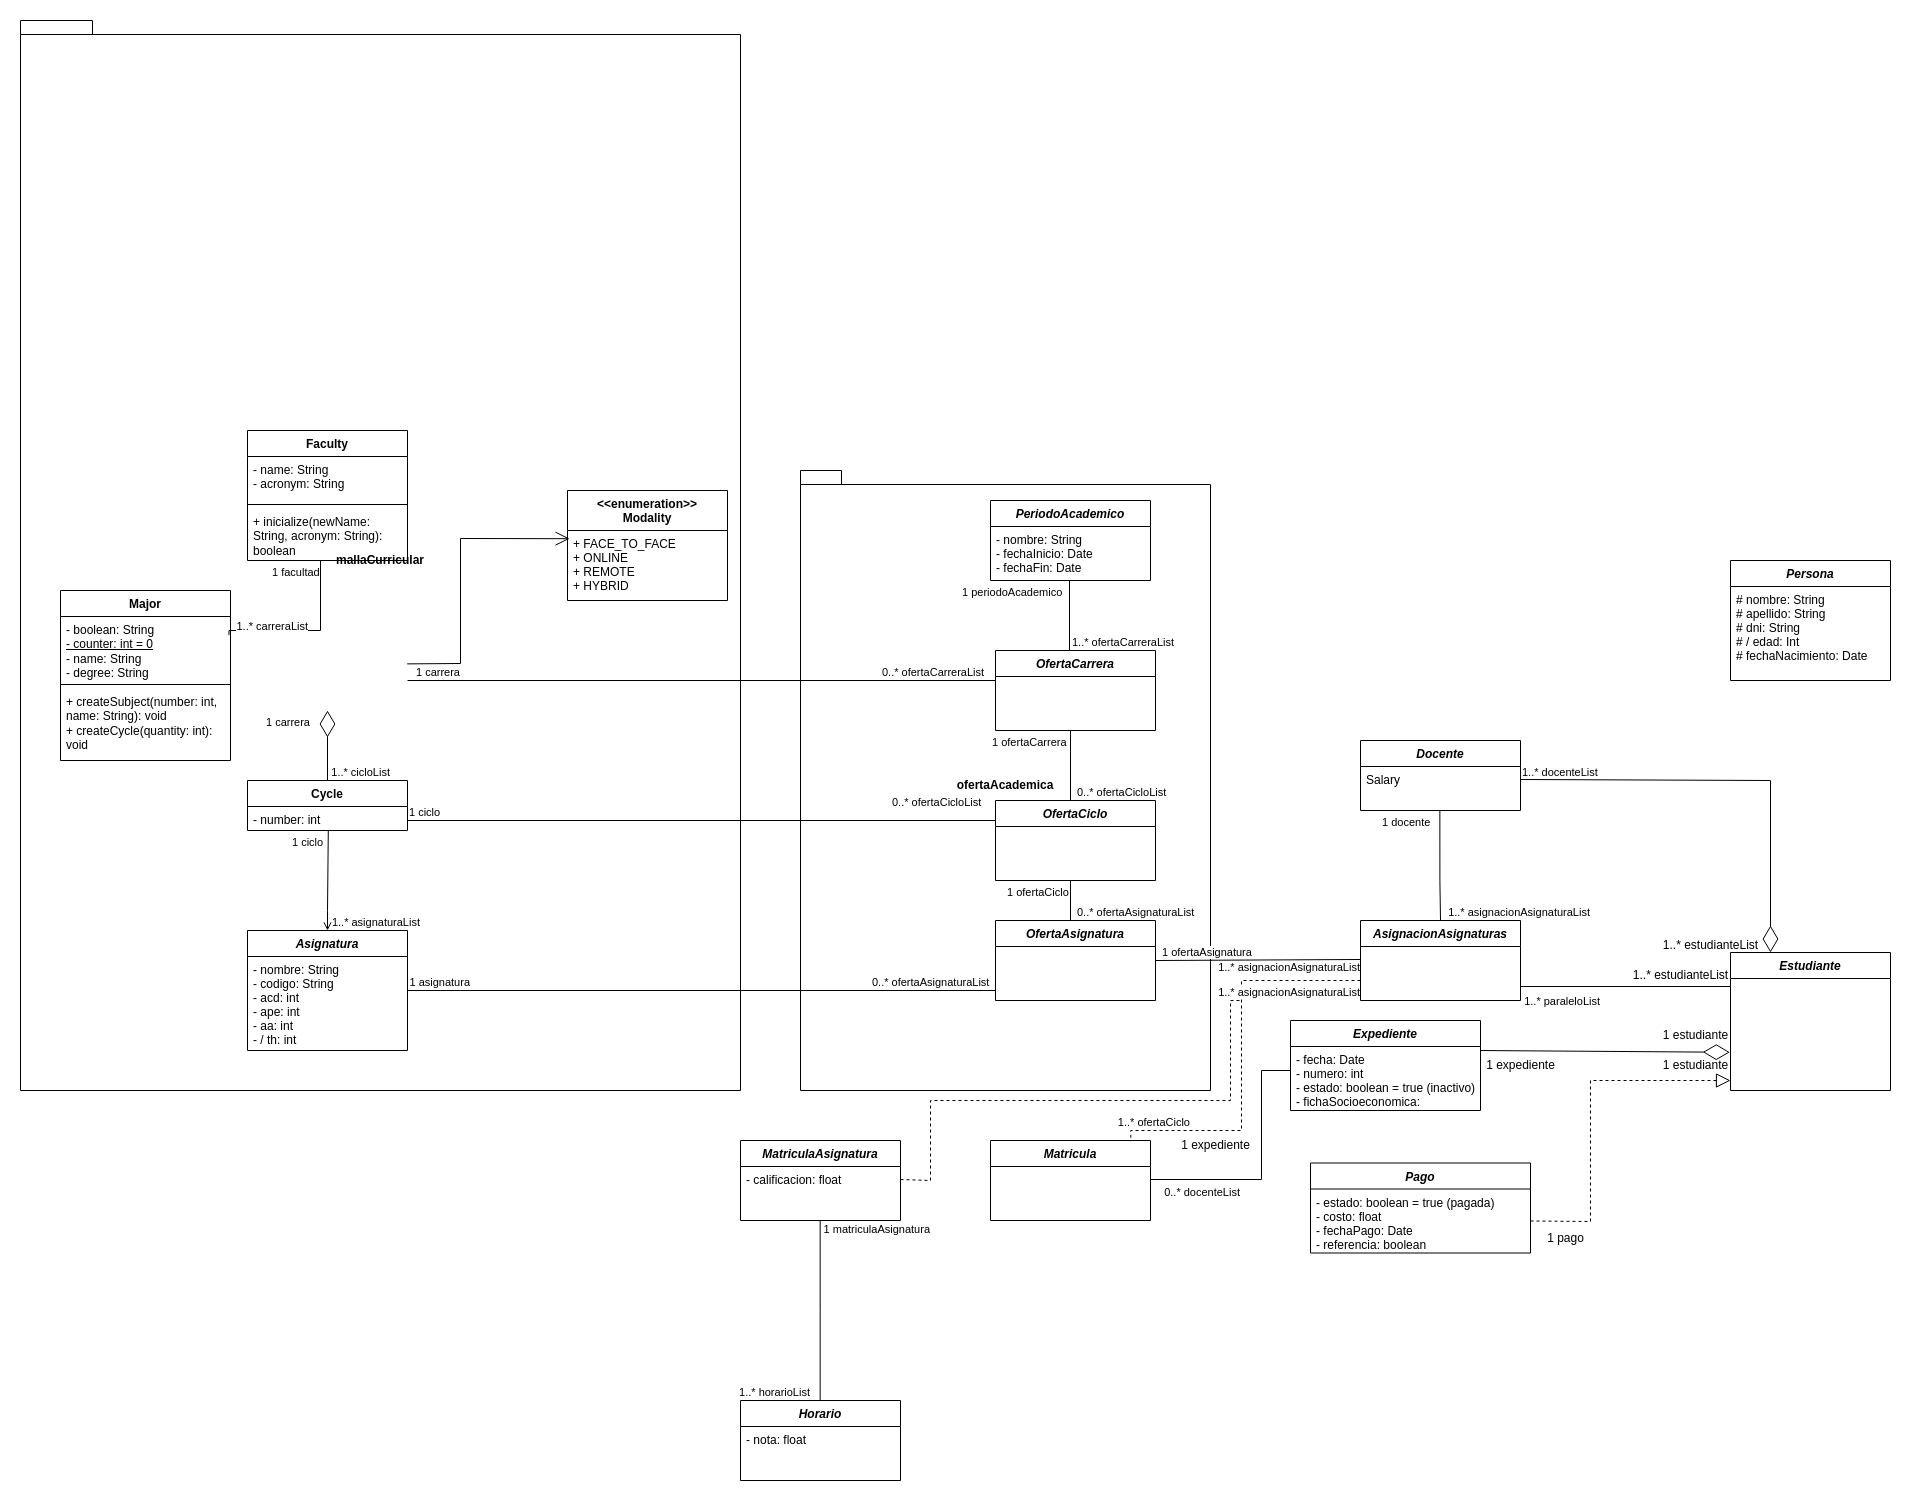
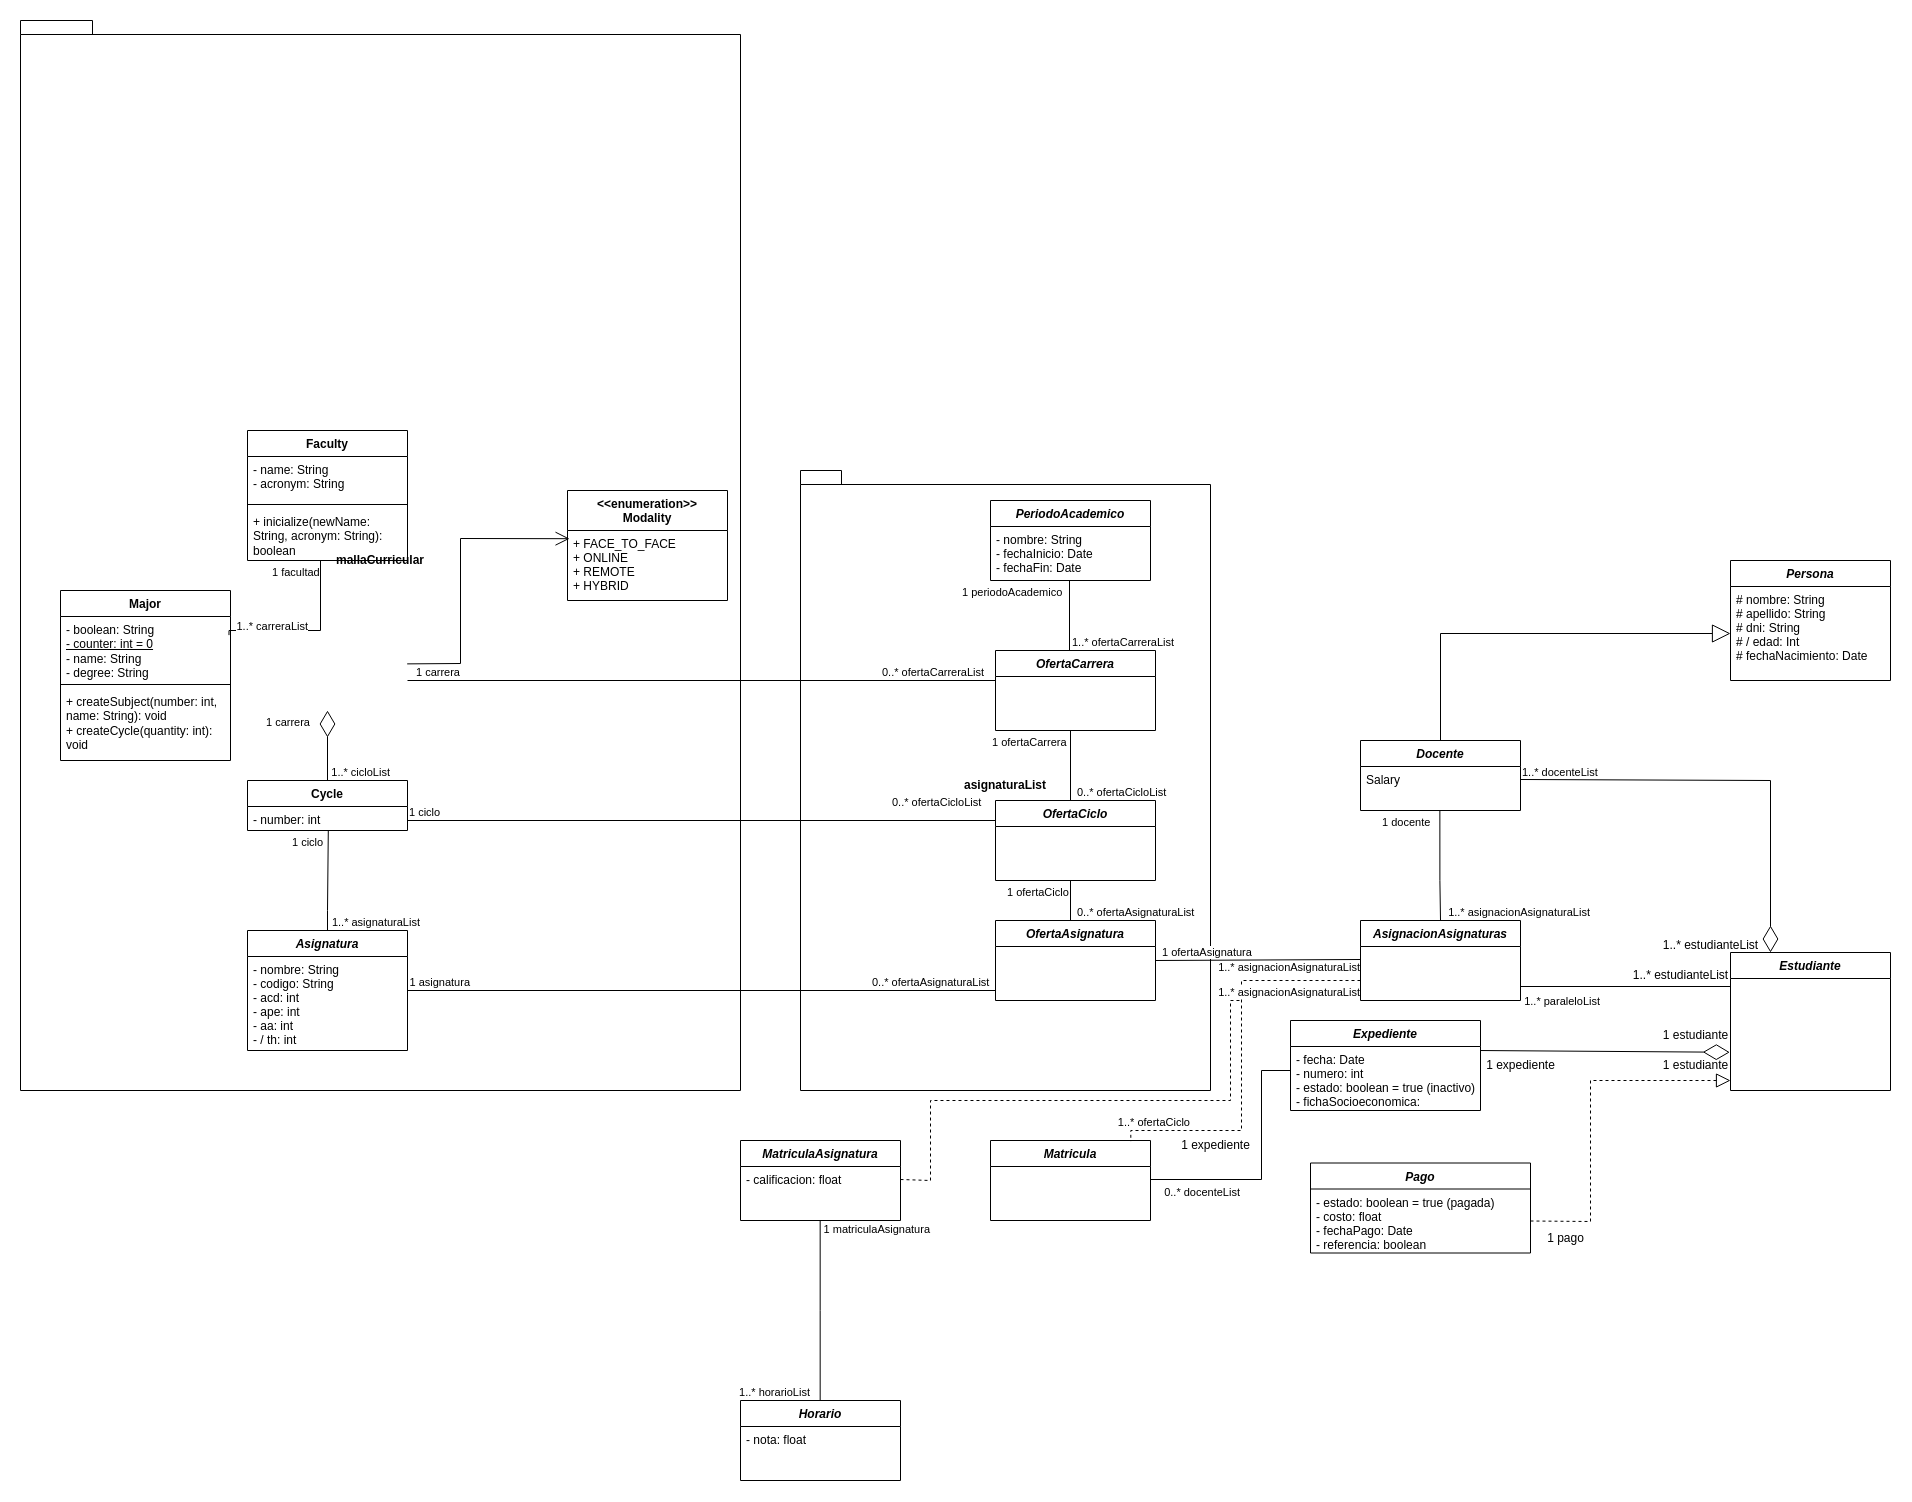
+ <mxCell id="62" value="" style="endArrow=block;endSize=16;endFill=0;html=1;rounded=0;exitX=0.5;exitY=0;exitDx=0;exitDy=0;entryX=0;entryY=0.5;entryDx=0;entryDy=0;" parent="1" source="6" target="4" edge="1"><mxGeometry width="160" relative="1" as="geometry"><mxPoint x="1430" y="636.47" as="sourcePoint" /><mxPoint x="1590" y="636.47" as="targetPoint" /><Array as="points"><mxPoint x="1440" y="633" /></Array></mxGeometry></mxCell>
- <mxCell id="2" value="ofertaAcademica" style="shape=folder;fontStyle=1;spacingTop=10;tabWidth=40;tabHeight=14;tabPosition=left;html=1;whiteSpace=wrap;" parent="1" vertex="1"><mxGeometry x="800" y="470" width="410" height="620" as="geometry" /></mxCell>
+ <mxCell id="2" value="asignaturaList" style="shape=folder;fontStyle=1;spacingTop=10;tabWidth=40;tabHeight=14;tabPosition=left;html=1;whiteSpace=wrap;" parent="1" vertex="1"><mxGeometry x="800" y="470" width="410" height="620" as="geometry" /></mxCell>
- <mxCell id="26" value="" style="endArrow=open;html=1;edgeStyle=orthogonalEdgeStyle;rounded=0;exitX=0.505;exitY=0.986;exitDx=0;exitDy=0;entryX=0.5;entryY=0;entryDx=0;entryDy=0;exitPerimeter=0;" parent="1" source="20" target="24" edge="1"><mxGeometry relative="1" as="geometry"><mxPoint x="407" y="800" as="sourcePoint" /><mxPoint x="560" y="800" as="targetPoint" /><Array as="points"><mxPoint x="328" y="910" /><mxPoint x="328" y="930" /></Array></mxGeometry></mxCell>
+ <mxCell id="26" value="" style="endArrow=none;html=1;edgeStyle=orthogonalEdgeStyle;rounded=0;exitX=0.505;exitY=0.986;exitDx=0;exitDy=0;entryX=0.5;entryY=0;entryDx=0;entryDy=0;exitPerimeter=0;" parent="1" source="20" target="24" edge="1"><mxGeometry relative="1" as="geometry"><mxPoint x="407" y="800" as="sourcePoint" /><mxPoint x="560" y="800" as="targetPoint" /><Array as="points"><mxPoint x="328" y="910" /><mxPoint x="328" y="930" /></Array></mxGeometry></mxCell>
